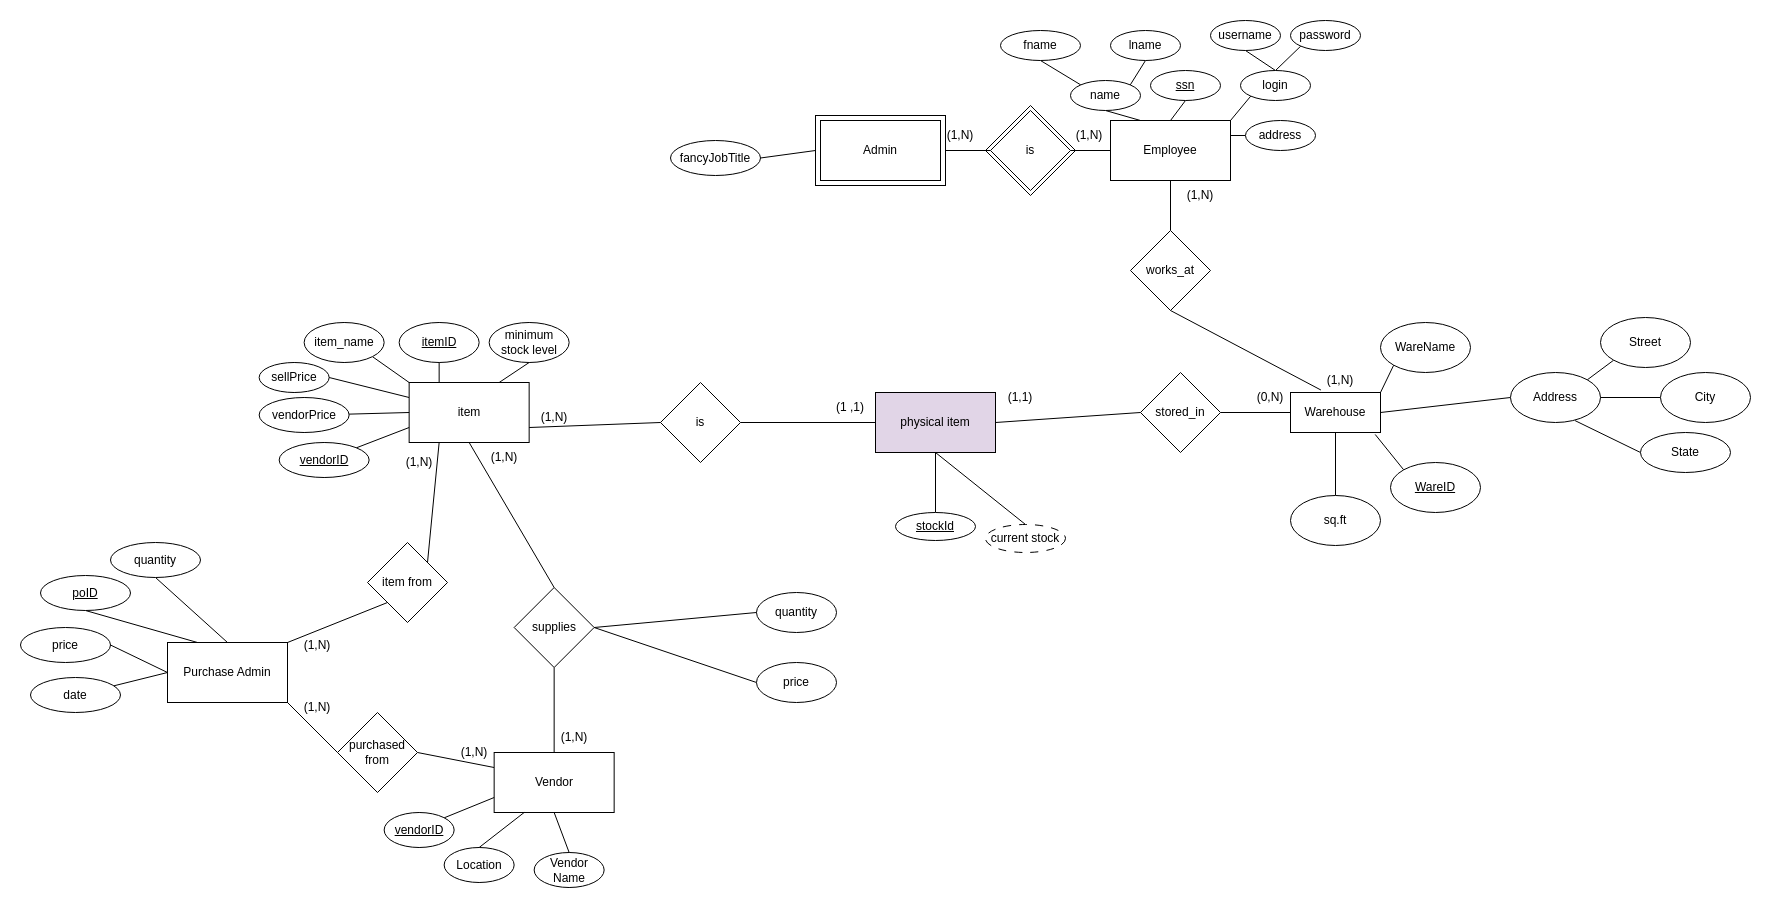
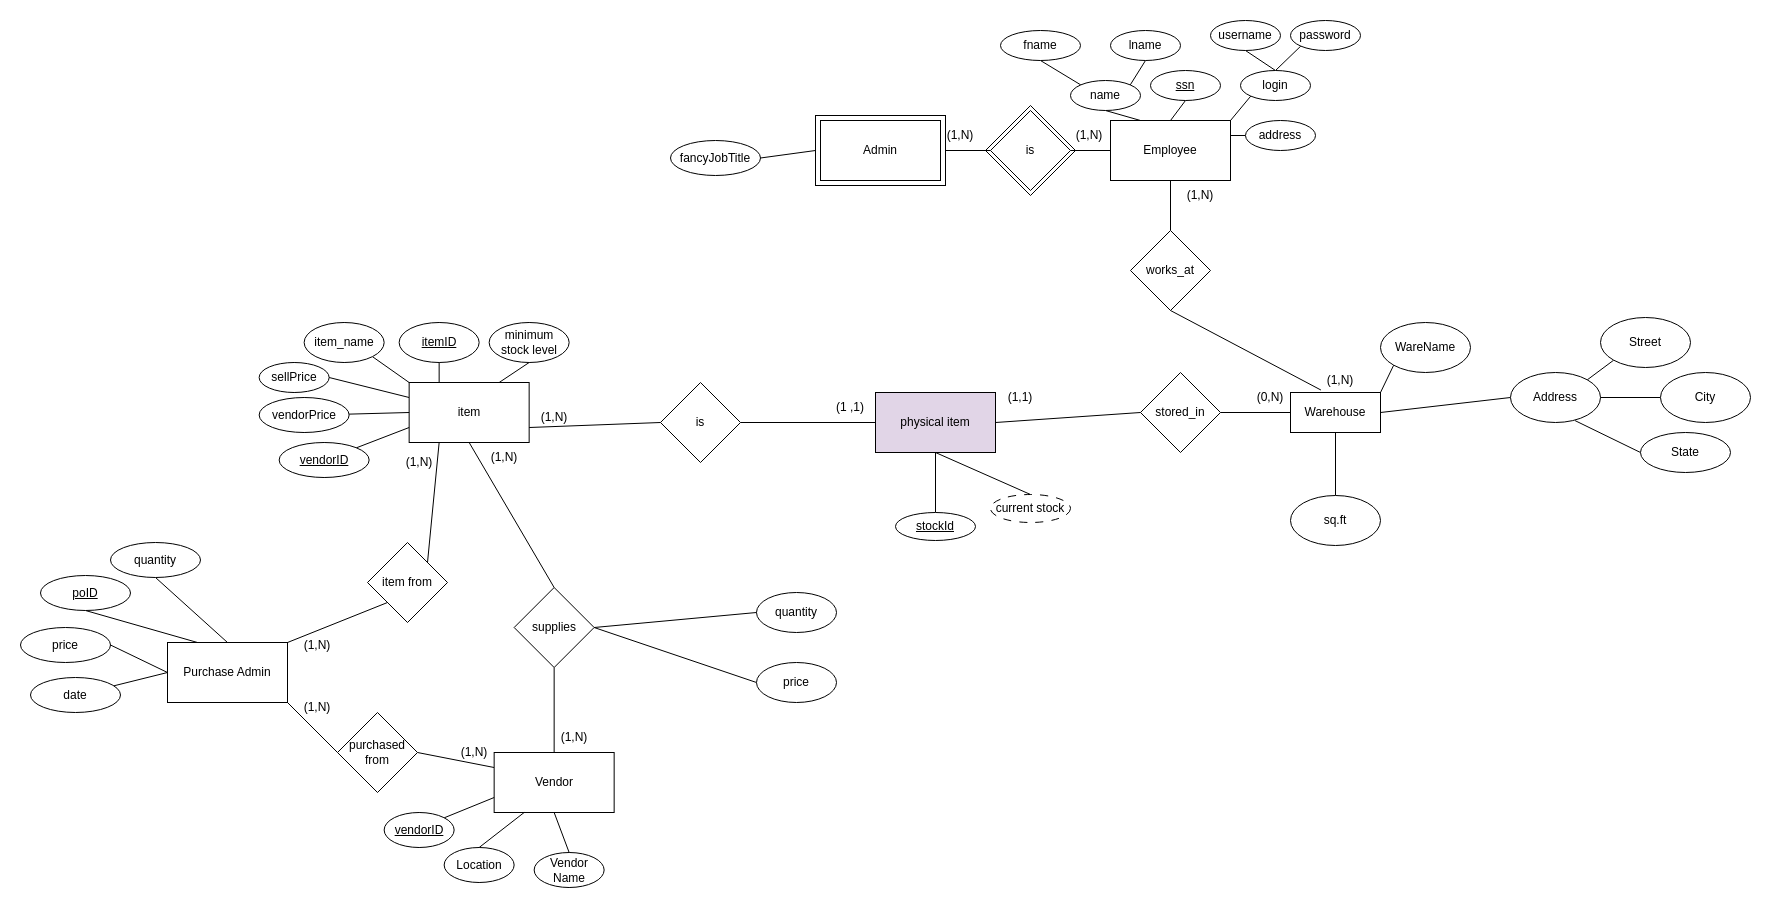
- <mxCell id="48" style="edgeStyle=none;html=1;exitX=0;exitY=0;exitDx=0;exitDy=0;entryX=0.941;entryY=1.049;entryDx=0;entryDy=0;entryPerimeter=0;endArrow=none;endFill=0;" edge="1" parent="1" source="49" target="10"><mxGeometry relative="1" as="geometry" /></mxCell>
- <mxCell id="49" value="&lt;u&gt;WareID&lt;/u&gt;" style="ellipse;whiteSpace=wrap;html=1;" vertex="1" parent="1"><mxGeometry x="1390" y="462" width="90" height="50" as="geometry" /></mxCell>
- <mxCell id="108" value="current stock" style="ellipse;whiteSpace=wrap;html=1;dashed=1;dashPattern=8 8;" vertex="1" parent="1"><mxGeometry x="985" y="524" width="80" height="28" as="geometry" /></mxCell>
+ <mxCell id="108" value="current stock" style="ellipse;whiteSpace=wrap;html=1;dashed=1;dashPattern=8 8;" vertex="1" parent="1"><mxGeometry x="990" y="494" width="80" height="28" as="geometry" /></mxCell>
